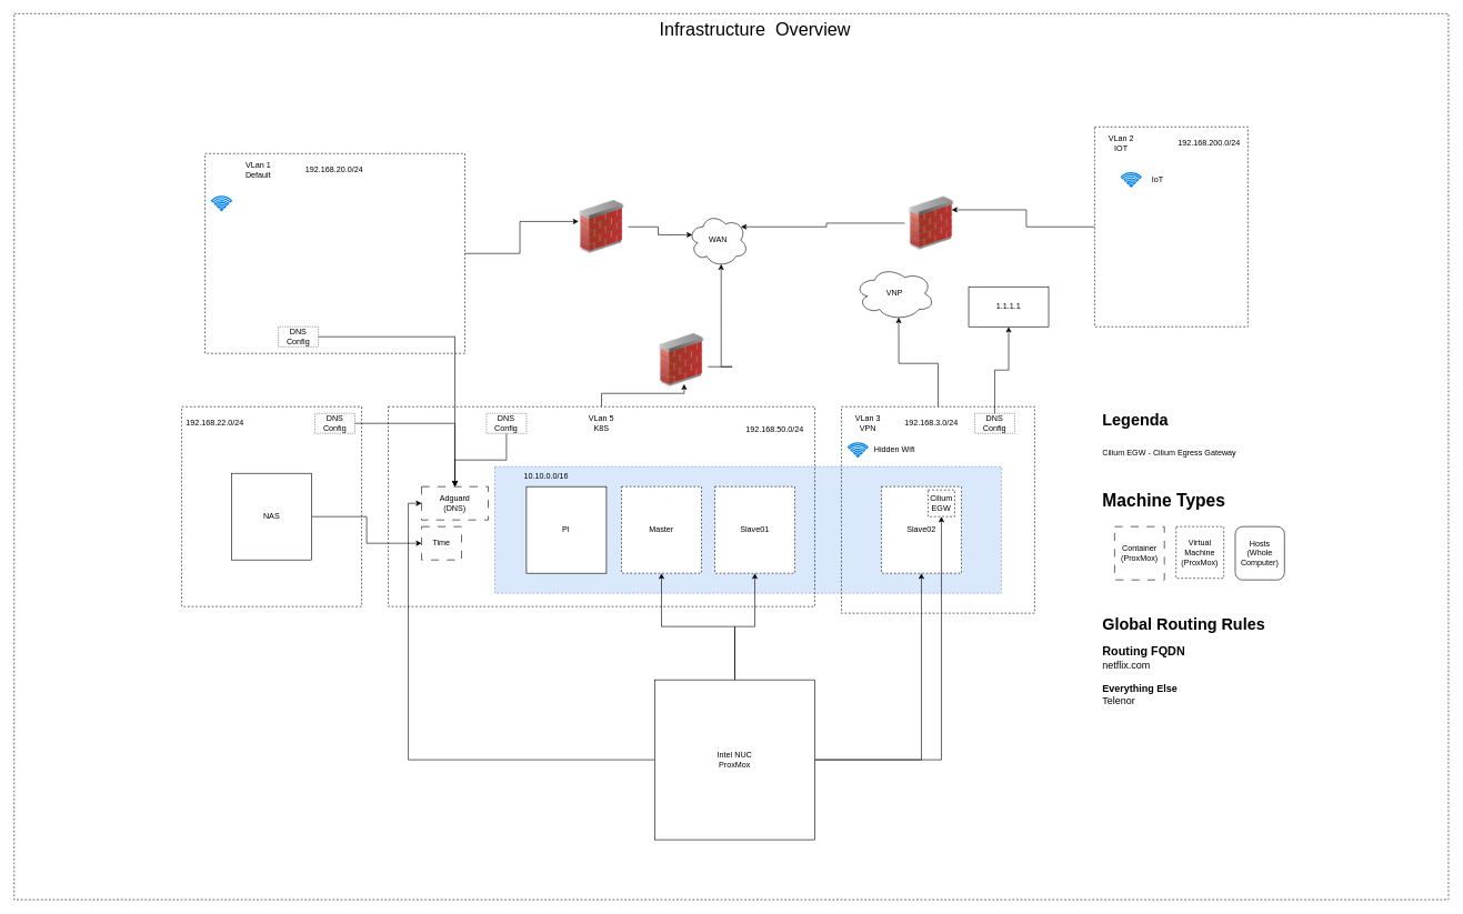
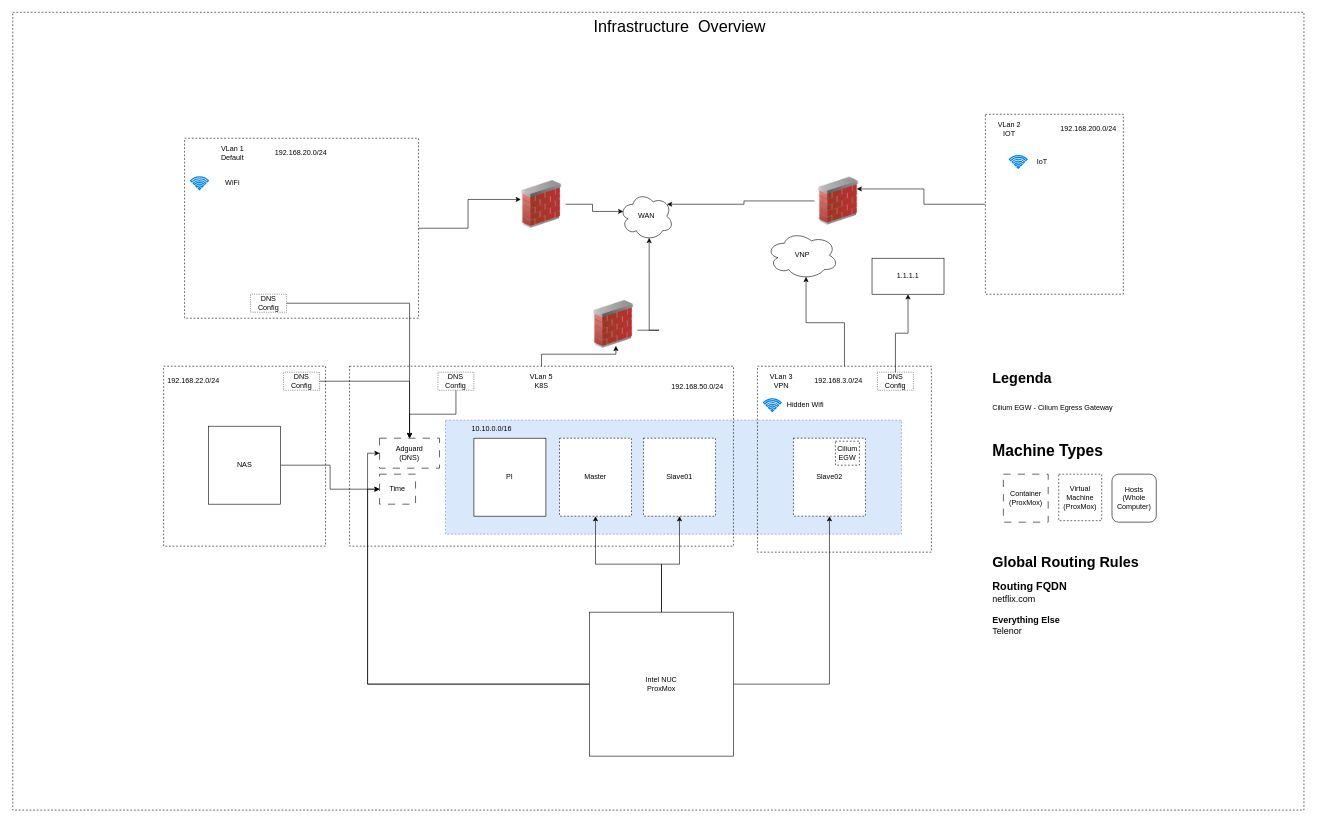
+ <mxCell id="35" value="WiFi" style="text;html=1;align=center;verticalAlign=middle;whiteSpace=wrap;rounded=0;" vertex="1" parent="1"><mxGeometry x="356.96" y="290" width="60" height="30" as="geometry" /></mxCell>
- <mxCell id="4" value="VNP" style="ellipse;shape=cloud;whiteSpace=wrap;html=1;" vertex="1" parent="1"><mxGeometry x="1281.96" y="400" width="120" height="80" as="geometry" /></mxCell>
+ <mxCell id="4" value="VNP" style="ellipse;shape=cloud;whiteSpace=wrap;html=1;" vertex="1" parent="1"><mxGeometry x="1276.96" y="385" width="120" height="80" as="geometry" /></mxCell>
- <mxCell id="19" style="edgeStyle=orthogonalEdgeStyle;rounded=0;orthogonalLoop=1;jettySize=auto;html=1;" edge="1" parent="1" source="21" target="9"><mxGeometry relative="1" as="geometry" /></mxCell>
+ <mxCell id="19" style="edgeStyle=orthogonalEdgeStyle;rounded=0;orthogonalLoop=1;jettySize=auto;html=1;entryX=0;entryY=0.5;entryDx=0;entryDy=0;" edge="1" parent="1" source="21" target="23"><mxGeometry relative="1" as="geometry" /></mxCell>
